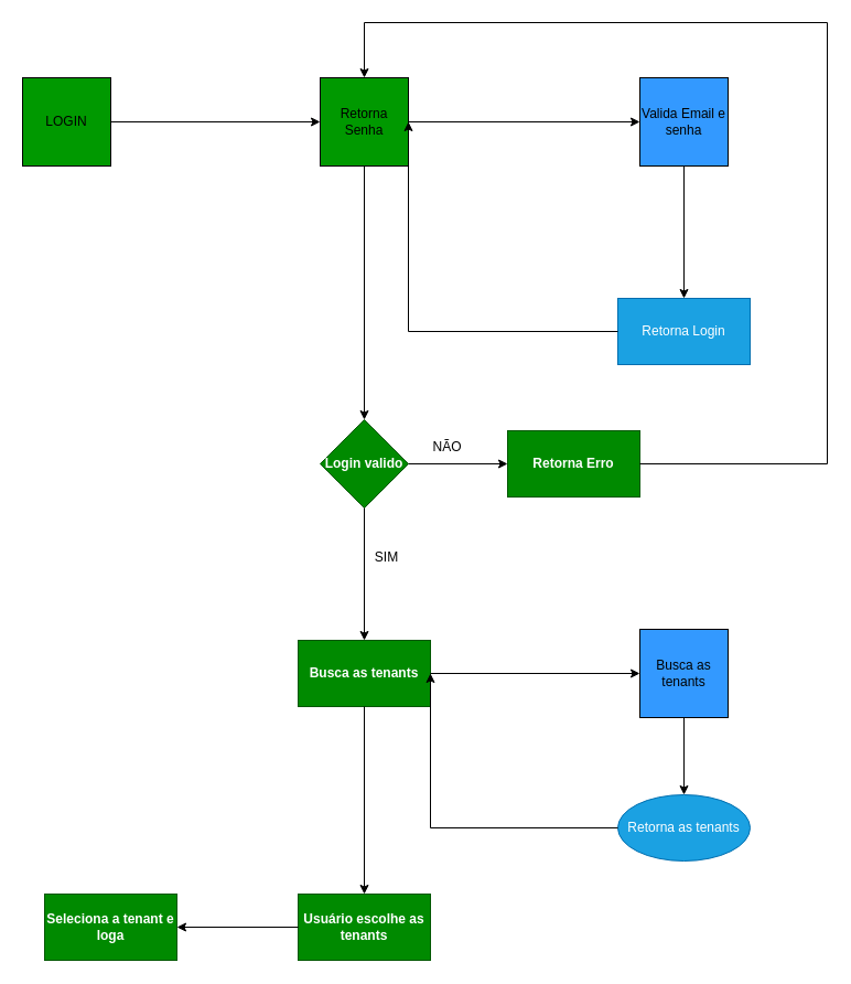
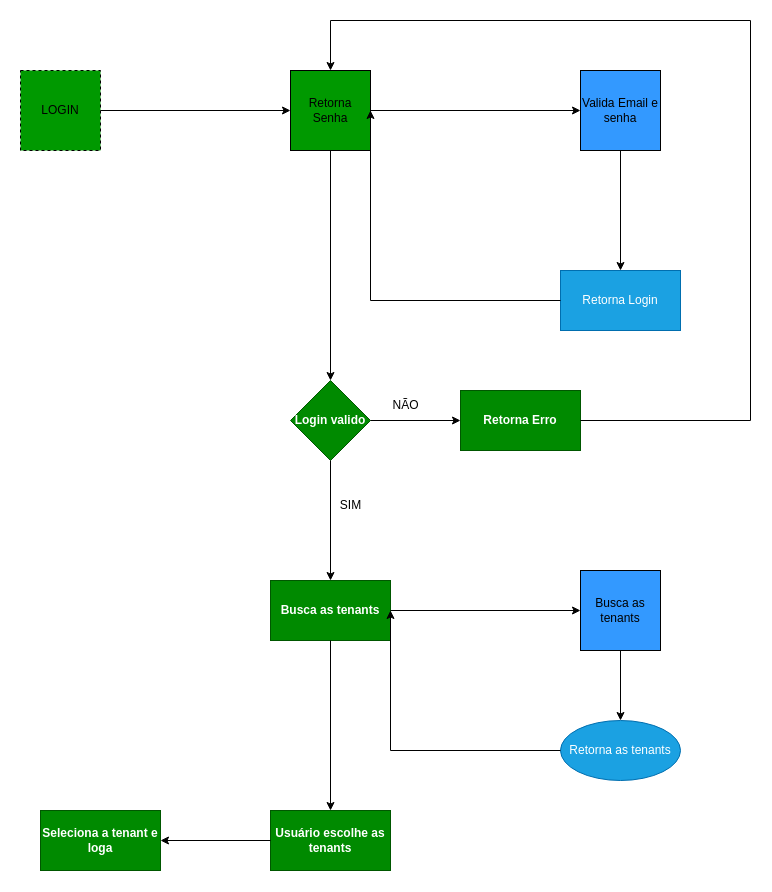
- <mxCell id="22" value="LOGIN" style="whiteSpace=wrap;html=1;aspect=fixed;fillColor=#009900;" vertex="1" parent="1"><mxGeometry x="20" y="70" width="80" height="80" as="geometry" /></mxCell>
+ <mxCell id="22" value="LOGIN" style="whiteSpace=wrap;html=1;aspect=fixed;fillColor=#009900;dashed=1;" vertex="1" parent="1"><mxGeometry x="20" y="70" width="80" height="80" as="geometry" /></mxCell>
